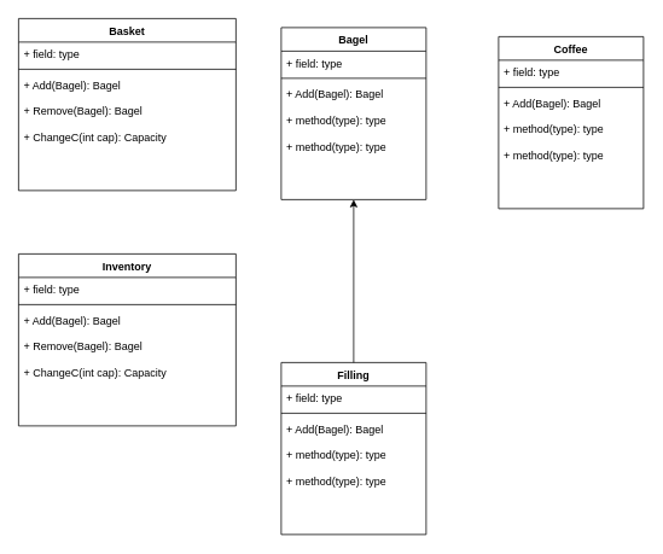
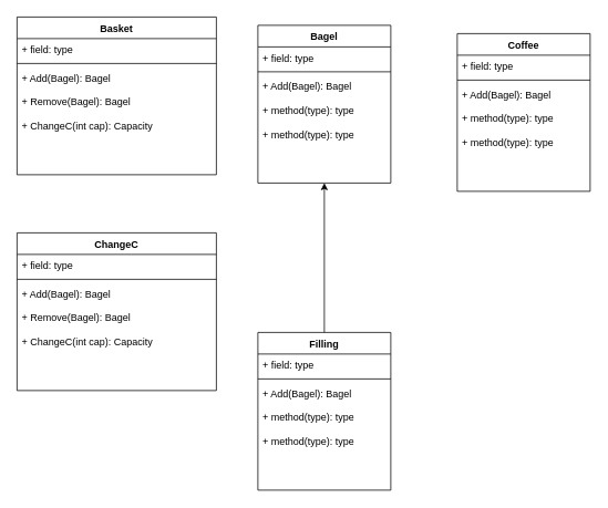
- <mxCell id="19" value="Inventory" style="swimlane;fontStyle=1;align=center;verticalAlign=top;childLayout=stackLayout;horizontal=1;startSize=26;horizontalStack=0;resizeParent=1;resizeParentMax=0;resizeLast=0;collapsible=1;marginBottom=0;whiteSpace=wrap;html=1;" vertex="1" parent="1"><mxGeometry x="20" y="280" width="240" height="190" as="geometry" /></mxCell>
+ <mxCell id="19" value="ChangeC" style="swimlane;fontStyle=1;align=center;verticalAlign=top;childLayout=stackLayout;horizontal=1;startSize=26;horizontalStack=0;resizeParent=1;resizeParentMax=0;resizeLast=0;collapsible=1;marginBottom=0;whiteSpace=wrap;html=1;" vertex="1" parent="1"><mxGeometry x="20" y="280" width="240" height="190" as="geometry" /></mxCell>
